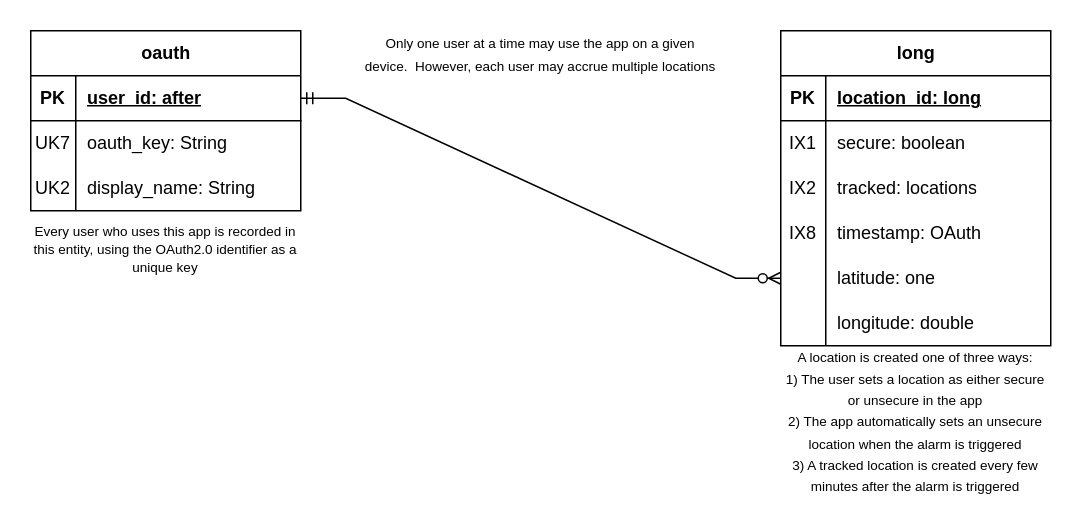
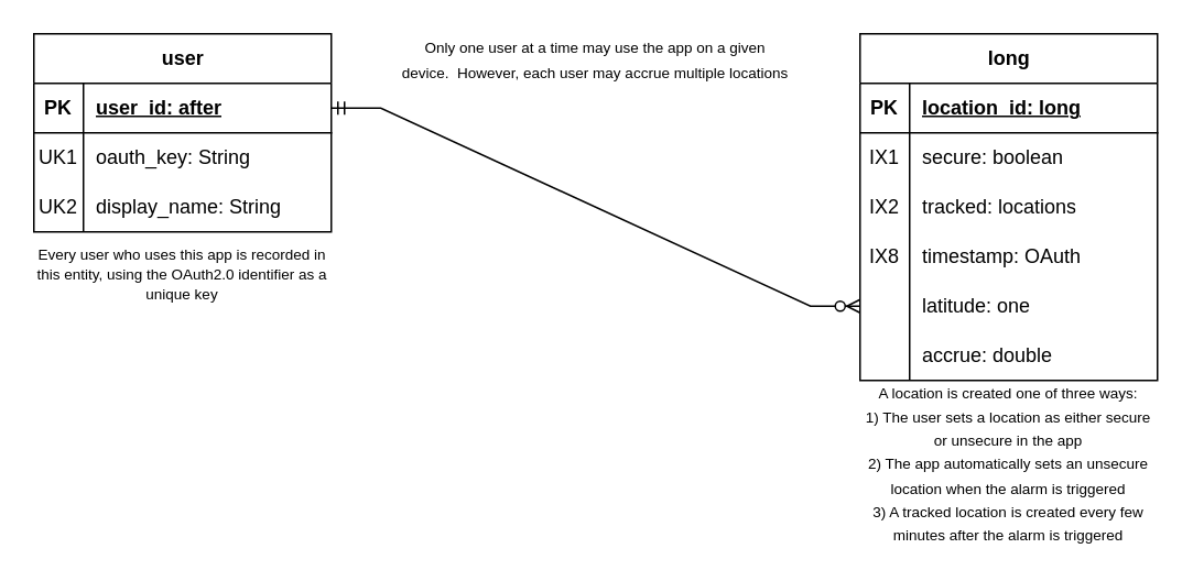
- <mxCell id="2" value="oauth" style="shape=table;startSize=30;container=1;collapsible=1;childLayout=tableLayout;fixedRows=1;rowLines=0;fontStyle=1;align=center;resizeLast=1;html=1;" vertex="1" parent="1"><mxGeometry x="20" y="20" width="180" height="120" as="geometry" /></mxCell>
+ <mxCell id="2" value="user" style="shape=table;startSize=30;container=1;collapsible=1;childLayout=tableLayout;fixedRows=1;rowLines=0;fontStyle=1;align=center;resizeLast=1;html=1;" vertex="1" parent="1"><mxGeometry x="20" y="20" width="180" height="120" as="geometry" /></mxCell>
- <mxCell id="7" value="UK7" style="shape=partialRectangle;connectable=0;fillColor=none;top=0;left=0;bottom=0;right=0;editable=1;overflow=hidden;whiteSpace=wrap;html=1;" vertex="1" parent="6"><mxGeometry width="30" height="30" as="geometry"><mxRectangle width="30" height="30" as="alternateBounds" /></mxGeometry></mxCell>
+ <mxCell id="7" value="UK1" style="shape=partialRectangle;connectable=0;fillColor=none;top=0;left=0;bottom=0;right=0;editable=1;overflow=hidden;whiteSpace=wrap;html=1;" vertex="1" parent="6"><mxGeometry width="30" height="30" as="geometry"><mxRectangle width="30" height="30" as="alternateBounds" /></mxGeometry></mxCell>
- <mxCell id="30" value="longitude: double" style="shape=partialRectangle;connectable=0;fillColor=none;top=0;left=0;bottom=0;right=0;align=left;spacingLeft=6;overflow=hidden;whiteSpace=wrap;html=1;" vertex="1" parent="28"><mxGeometry x="30" width="150" height="30" as="geometry"><mxRectangle width="150" height="30" as="alternateBounds" /></mxGeometry></mxCell>
+ <mxCell id="30" value="accrue: double" style="shape=partialRectangle;connectable=0;fillColor=none;top=0;left=0;bottom=0;right=0;align=left;spacingLeft=6;overflow=hidden;whiteSpace=wrap;html=1;" vertex="1" parent="28"><mxGeometry x="30" width="150" height="30" as="geometry"><mxRectangle width="150" height="30" as="alternateBounds" /></mxGeometry></mxCell>
